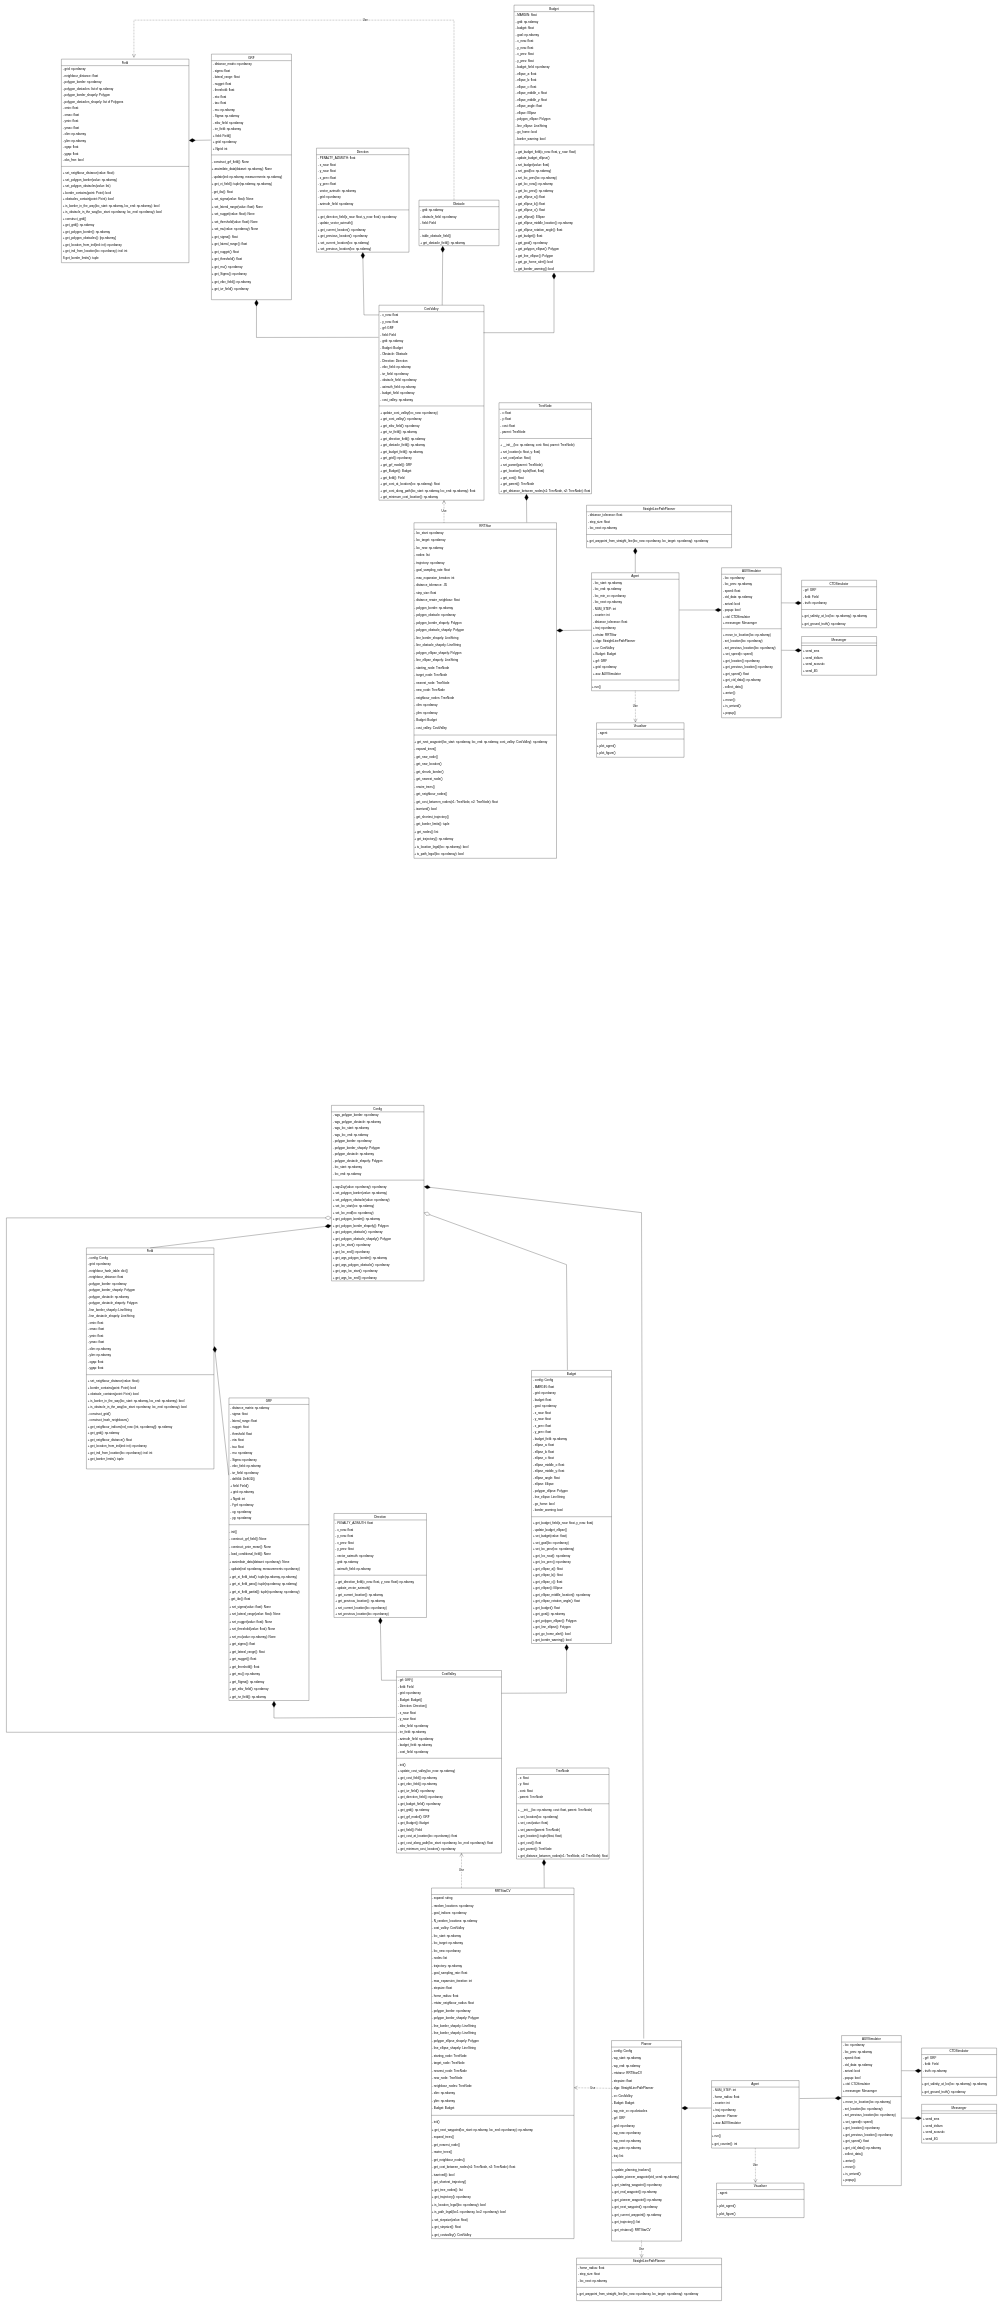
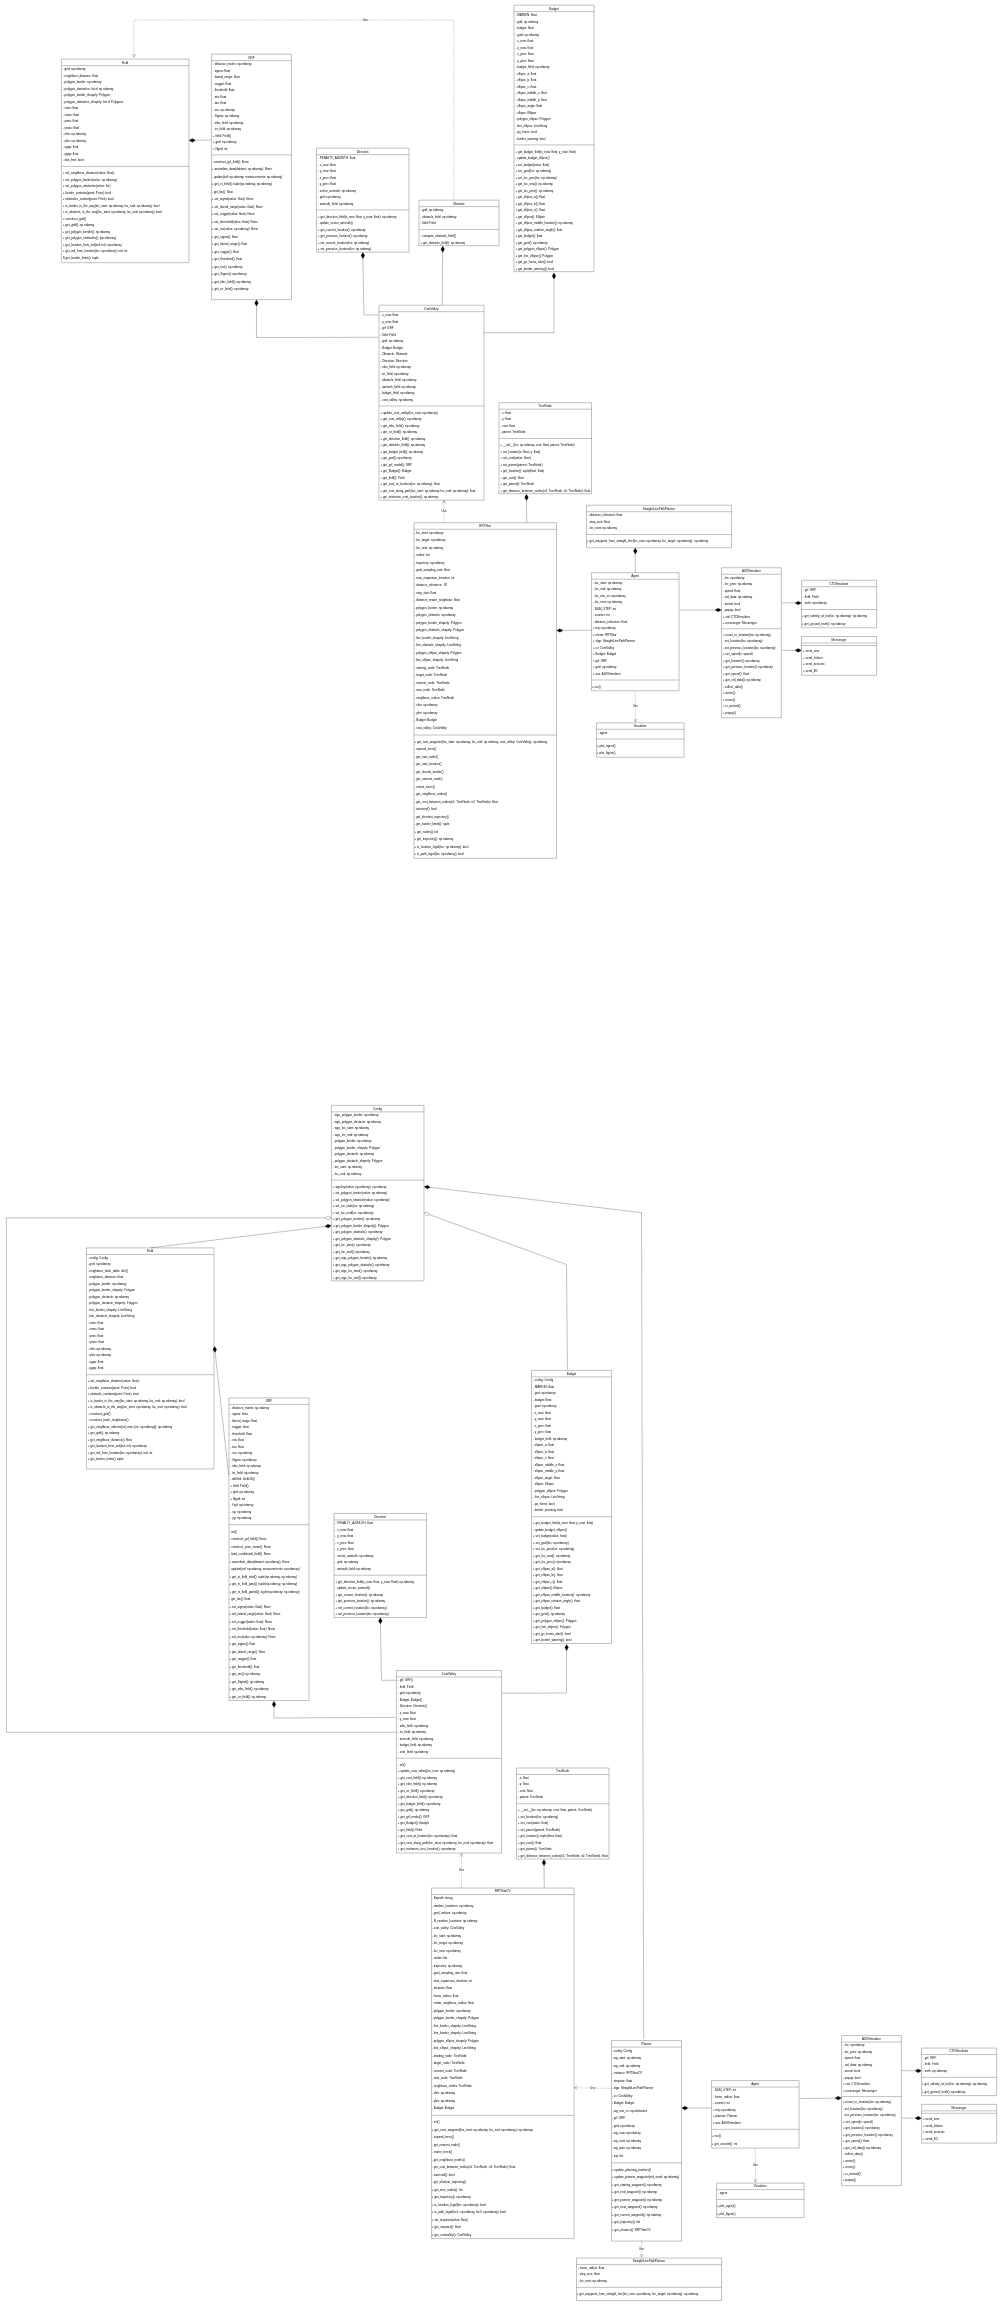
- <mxCell id="173" value="- table_obstacle_field()" style="text;align=left;verticalAlign=top;spacingLeft=4;spacingRight=4;overflow=hidden;rotatable=0;points=[[0,0.5],[1,0.5]];portConstraint=eastwest;rounded=0;shadow=0;html=0;" parent="168" vertex="1"><mxGeometry y="130" width="320" height="26" as="geometry" /></mxCell>
+ <mxCell id="173" value="- compute_obstacle_field()" style="text;align=left;verticalAlign=top;spacingLeft=4;spacingRight=4;overflow=hidden;rotatable=0;points=[[0,0.5],[1,0.5]];portConstraint=eastwest;rounded=0;shadow=0;html=0;" parent="168" vertex="1"><mxGeometry y="130" width="320" height="26" as="geometry" /></mxCell>
- <mxCell id="343" value="- expand: string" style="text;html=1;strokeColor=none;fillColor=none;align=left;verticalAlign=middle;whiteSpace=wrap;rounded=0;" parent="342" vertex="1"><mxGeometry y="26" width="570" height="30" as="geometry" /></mxCell>
+ <mxCell id="343" value="- filepath: string" style="text;html=1;strokeColor=none;fillColor=none;align=left;verticalAlign=middle;whiteSpace=wrap;rounded=0;" parent="342" vertex="1"><mxGeometry y="26" width="570" height="30" as="geometry" /></mxCell>
